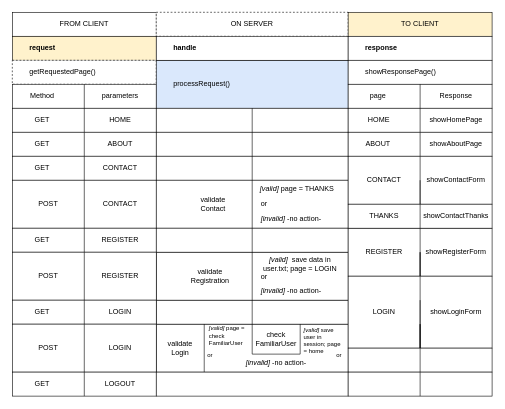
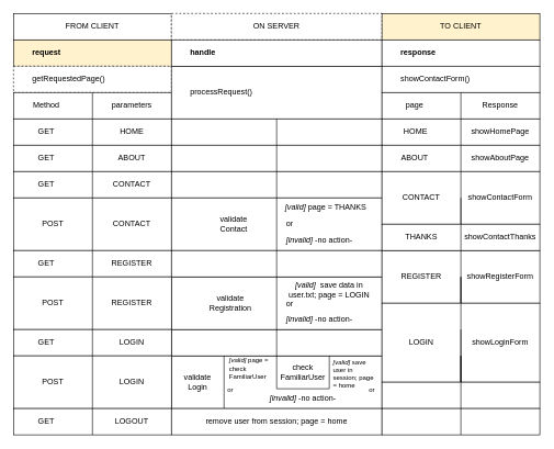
- <mxCell id="42" value="&lt;span style=&quot;white-space: pre;&quot;&gt;&#09;&lt;/span&gt;showResponsePage()" style="rounded=0;whiteSpace=wrap;html=1;align=left;" vertex="1" parent="1"><mxGeometry x="580" y="100" width="240" height="40" as="geometry" /></mxCell>
+ <mxCell id="42" value="&lt;span style=&quot;white-space: pre;&quot;&gt;&#09;&lt;/span&gt;showContactForm()" style="rounded=0;whiteSpace=wrap;html=1;align=left;" vertex="1" parent="1"><mxGeometry x="580" y="100" width="240" height="40" as="geometry" /></mxCell>
- <mxCell id="33" value="&lt;span style=&quot;white-space: pre;&quot;&gt;&#09;&lt;/span&gt;processRequest()" style="rounded=0;whiteSpace=wrap;html=1;align=left;labelBackgroundColor=none;fillColor=#dae8fc;" vertex="1" parent="1"><mxGeometry x="260" y="100" width="320" height="80" as="geometry" /></mxCell>
+ <mxCell id="33" value="&lt;span style=&quot;white-space: pre;&quot;&gt;&#09;&lt;/span&gt;processRequest()" style="rounded=0;whiteSpace=wrap;html=1;align=left;labelBackgroundColor=none;" vertex="1" parent="1"><mxGeometry x="260" y="100" width="320" height="80" as="geometry" /></mxCell>
+ <mxCell id="117" value="remove user from session; page = home" style="text;html=1;strokeColor=none;fillColor=none;align=center;verticalAlign=middle;whiteSpace=wrap;rounded=0;labelBackgroundColor=none;" vertex="1" parent="1"><mxGeometry x="270" y="625" width="300" height="30" as="geometry" /></mxCell>
